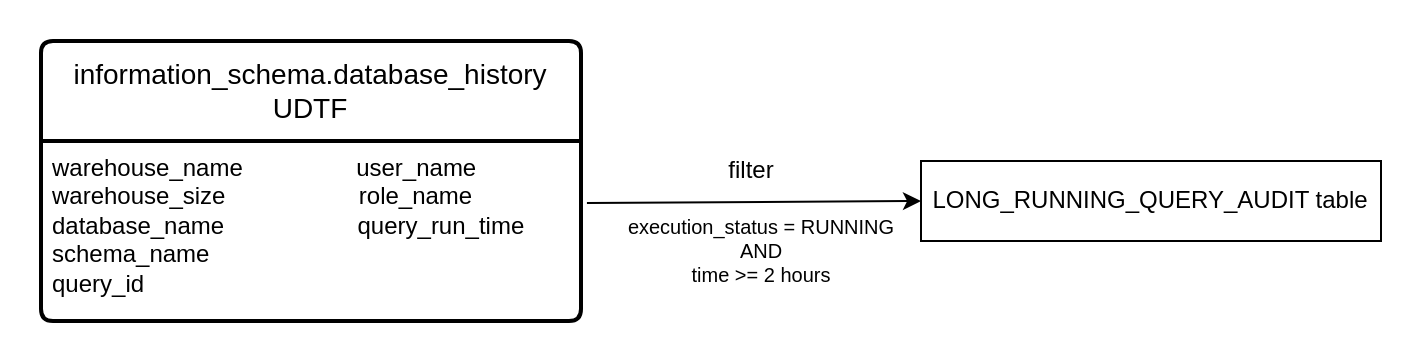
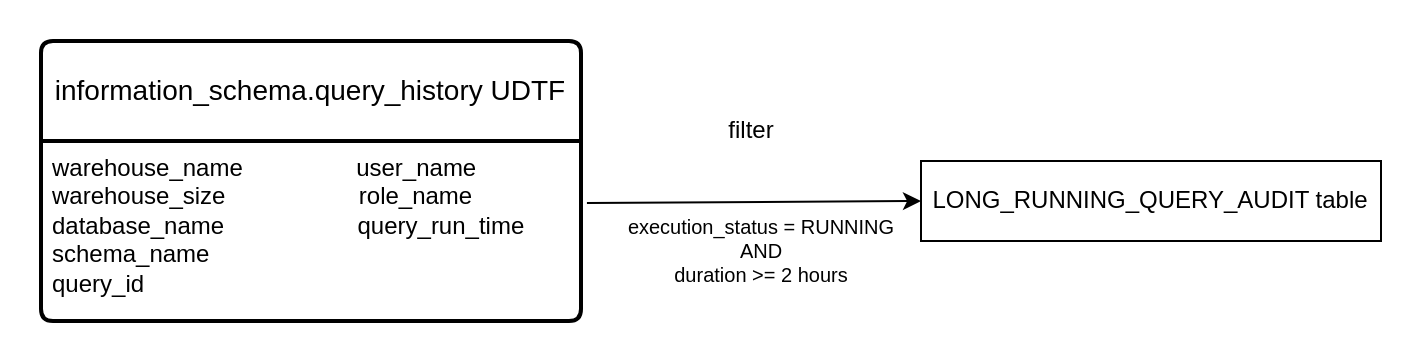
- <mxCell id="2" value="information_schema.database_history UDTF" style="swimlane;childLayout=stackLayout;horizontal=1;startSize=50;horizontalStack=0;rounded=1;fontSize=14;fontStyle=0;strokeWidth=2;resizeParent=0;resizeLast=1;shadow=0;dashed=0;align=center;arcSize=4;whiteSpace=wrap;html=1;" vertex="1" parent="1"><mxGeometry x="20" y="20" width="270" height="140" as="geometry"><mxRectangle x="20" y="260" width="300" height="50" as="alternateBounds" /></mxGeometry></mxCell>
+ <mxCell id="2" value="information_schema.query_history UDTF" style="swimlane;childLayout=stackLayout;horizontal=1;startSize=50;horizontalStack=0;rounded=1;fontSize=14;fontStyle=0;strokeWidth=2;resizeParent=0;resizeLast=1;shadow=0;dashed=0;align=center;arcSize=4;whiteSpace=wrap;html=1;" vertex="1" parent="1"><mxGeometry x="20" y="20" width="270" height="140" as="geometry"><mxRectangle x="20" y="260" width="300" height="50" as="alternateBounds" /></mxGeometry></mxCell>
- <mxCell id="5" value="filter" style="text;html=1;align=center;verticalAlign=middle;resizable=0;points=[];autosize=1;strokeColor=none;fillColor=none;" vertex="1" parent="1"><mxGeometry x="350" y="70" width="50" height="30" as="geometry" /></mxCell>
+ <mxCell id="5" value="filter" style="text;html=1;align=center;verticalAlign=middle;resizable=0;points=[];autosize=1;strokeColor=none;fillColor=none;" vertex="1" parent="1"><mxGeometry x="350" y="50" width="50" height="30" as="geometry" /></mxCell>
- <mxCell id="6" value="execution_status = RUNNING&lt;br&gt;AND&lt;br&gt;time &amp;gt;= 2 hours" style="text;html=1;align=center;verticalAlign=middle;resizable=0;points=[];autosize=1;strokeColor=none;fillColor=none;fontSize=10;" vertex="1" parent="1"><mxGeometry x="300" y="100" width="160" height="50" as="geometry" /></mxCell>
+ <mxCell id="6" value="execution_status = RUNNING&lt;br&gt;AND&lt;br&gt;duration &amp;gt;= 2 hours" style="text;html=1;align=center;verticalAlign=middle;resizable=0;points=[];autosize=1;strokeColor=none;fillColor=none;fontSize=10;" vertex="1" parent="1"><mxGeometry x="300" y="100" width="160" height="50" as="geometry" /></mxCell>
